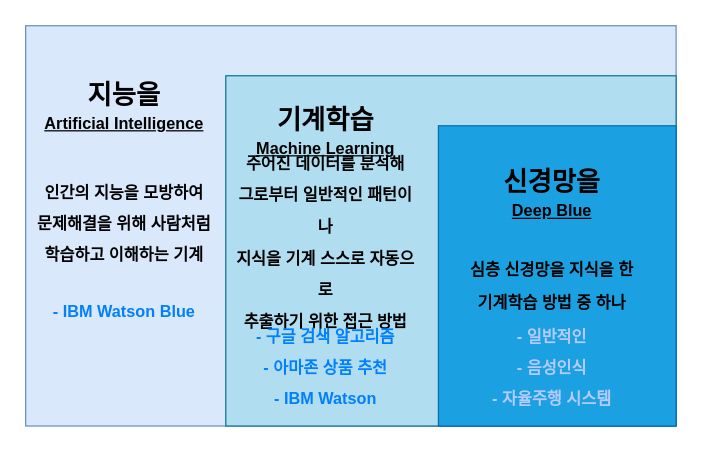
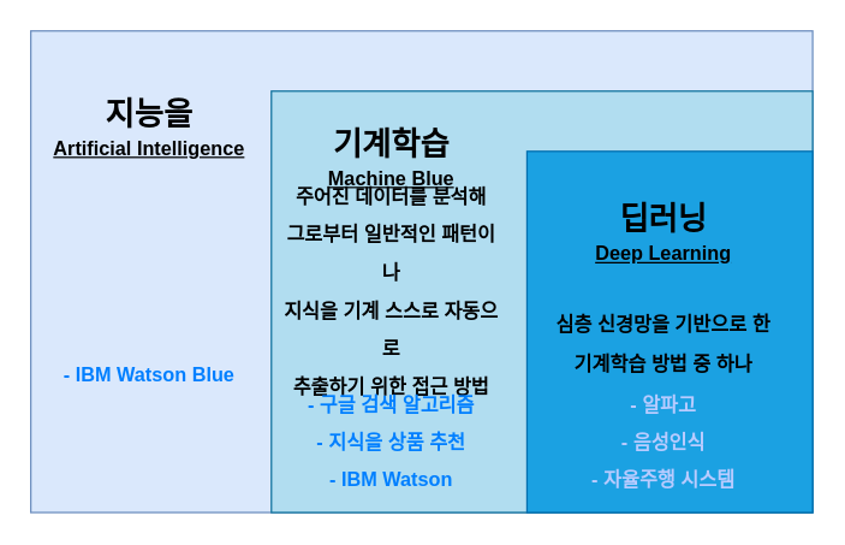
- <mxCell id="8" value="&lt;span style=&quot;font-size: 13px;&quot;&gt;&lt;b&gt;&lt;u&gt;Machine Learning&lt;/u&gt;&lt;/b&gt;&lt;/span&gt;" style="text;strokeColor=none;align=center;fillColor=none;html=1;verticalAlign=middle;whiteSpace=wrap;rounded=0;fontSize=21;" vertex="1" parent="1"><mxGeometry x="185" y="100" width="150" height="30" as="geometry" /></mxCell>
+ <mxCell id="8" value="&lt;span style=&quot;font-size: 13px;&quot;&gt;&lt;b&gt;&lt;u&gt;Machine Blue&lt;/u&gt;&lt;/b&gt;&lt;/span&gt;" style="text;strokeColor=none;align=center;fillColor=none;html=1;verticalAlign=middle;whiteSpace=wrap;rounded=0;fontSize=21;" vertex="1" parent="1"><mxGeometry x="185" y="100" width="150" height="30" as="geometry" /></mxCell>
- <mxCell id="9" value="&lt;b&gt;신경망을&lt;/b&gt;" style="text;strokeColor=none;align=center;fillColor=none;html=1;verticalAlign=middle;whiteSpace=wrap;rounded=0;fontSize=21;" vertex="1" parent="1"><mxGeometry x="391" y="130" width="100" height="30" as="geometry" /></mxCell>
+ <mxCell id="9" value="&lt;b&gt;딥러닝&lt;/b&gt;" style="text;strokeColor=none;align=center;fillColor=none;html=1;verticalAlign=middle;whiteSpace=wrap;rounded=0;fontSize=21;" vertex="1" parent="1"><mxGeometry x="391" y="130" width="100" height="30" as="geometry" /></mxCell>
- <mxCell id="10" value="&lt;span style=&quot;font-size: 13px;&quot;&gt;&lt;b&gt;&lt;u&gt;Deep Blue&lt;/u&gt;&lt;/b&gt;&lt;/span&gt;" style="text;strokeColor=none;align=center;fillColor=none;html=1;verticalAlign=middle;whiteSpace=wrap;rounded=0;fontSize=21;" vertex="1" parent="1"><mxGeometry x="366" y="150" width="150" height="30" as="geometry" /></mxCell>
+ <mxCell id="10" value="&lt;span style=&quot;font-size: 13px;&quot;&gt;&lt;b&gt;&lt;u&gt;Deep Learning&lt;/u&gt;&lt;/b&gt;&lt;/span&gt;" style="text;strokeColor=none;align=center;fillColor=none;html=1;verticalAlign=middle;whiteSpace=wrap;rounded=0;fontSize=21;" vertex="1" parent="1"><mxGeometry x="366" y="150" width="150" height="30" as="geometry" /></mxCell>
- <mxCell id="12" value="&lt;span style=&quot;font-size: 13px;&quot;&gt;&lt;b&gt;인간의 지능을 모방하여&lt;/b&gt;&lt;/span&gt;&lt;div&gt;&lt;span style=&quot;font-size: 13px;&quot;&gt;&lt;b&gt;문제해결을 위해 사람처럼&lt;/b&gt;&lt;/span&gt;&lt;/div&gt;&lt;div&gt;&lt;span style=&quot;font-size: 13px;&quot;&gt;&lt;b&gt;학습하고 이해하는 기계&lt;/b&gt;&lt;/span&gt;&lt;/div&gt;" style="text;strokeColor=none;align=center;fillColor=none;html=1;verticalAlign=middle;whiteSpace=wrap;rounded=0;fontSize=21;" vertex="1" parent="1"><mxGeometry x="24" y="135" width="150" height="80" as="geometry" /></mxCell>
- <mxCell id="14" value="&lt;span style=&quot;font-size: 13px;&quot;&gt;&lt;b&gt;심층 신경망을 지식을 한&lt;/b&gt;&lt;/span&gt;&lt;div&gt;&lt;span style=&quot;font-size: 13px;&quot;&gt;&lt;b&gt;기계학습 방법 중 하나&lt;/b&gt;&lt;/span&gt;&lt;/div&gt;" style="text;strokeColor=none;align=center;fillColor=none;html=1;verticalAlign=middle;whiteSpace=wrap;rounded=0;fontSize=21;" vertex="1" parent="1"><mxGeometry x="366" y="190" width="150" height="70" as="geometry" /></mxCell>
+ <mxCell id="14" value="&lt;span style=&quot;font-size: 13px;&quot;&gt;&lt;b&gt;심층 신경망을 기반으로 한&lt;/b&gt;&lt;/span&gt;&lt;div&gt;&lt;span style=&quot;font-size: 13px;&quot;&gt;&lt;b&gt;기계학습 방법 중 하나&lt;/b&gt;&lt;/span&gt;&lt;/div&gt;" style="text;strokeColor=none;align=center;fillColor=none;html=1;verticalAlign=middle;whiteSpace=wrap;rounded=0;fontSize=21;" vertex="1" parent="1"><mxGeometry x="366" y="190" width="150" height="70" as="geometry" /></mxCell>
- <mxCell id="15" value="&lt;b&gt;&lt;font color=&quot;#007fff&quot; style=&quot;font-size: 13px;&quot;&gt;- 구글 검색 알고리즘&lt;/font&gt;&lt;/b&gt;&lt;div&gt;&lt;b&gt;&lt;font color=&quot;#007fff&quot; style=&quot;font-size: 13px;&quot;&gt;- 아마존 상품 추천&lt;/font&gt;&lt;/b&gt;&lt;/div&gt;&lt;div&gt;&lt;b&gt;&lt;font color=&quot;#007fff&quot; style=&quot;font-size: 13px;&quot;&gt;- IBM Watson&lt;/font&gt;&lt;/b&gt;&lt;/div&gt;" style="text;strokeColor=none;align=center;fillColor=none;html=1;verticalAlign=middle;whiteSpace=wrap;rounded=0;fontSize=21;" vertex="1" parent="1"><mxGeometry x="185" y="250" width="150" height="80" as="geometry" /></mxCell>
+ <mxCell id="15" value="&lt;b&gt;&lt;font color=&quot;#007fff&quot; style=&quot;font-size: 13px;&quot;&gt;- 구글 검색 알고리즘&lt;/font&gt;&lt;/b&gt;&lt;div&gt;&lt;b&gt;&lt;font color=&quot;#007fff&quot; style=&quot;font-size: 13px;&quot;&gt;- 지식을 상품 추천&lt;/font&gt;&lt;/b&gt;&lt;/div&gt;&lt;div&gt;&lt;b&gt;&lt;font color=&quot;#007fff&quot; style=&quot;font-size: 13px;&quot;&gt;- IBM Watson&lt;/font&gt;&lt;/b&gt;&lt;/div&gt;" style="text;strokeColor=none;align=center;fillColor=none;html=1;verticalAlign=middle;whiteSpace=wrap;rounded=0;fontSize=21;" vertex="1" parent="1"><mxGeometry x="185" y="250" width="150" height="80" as="geometry" /></mxCell>
- <mxCell id="16" value="&lt;font color=&quot;#b8cbff&quot;&gt;&lt;span style=&quot;font-size: 13px;&quot;&gt;&lt;b&gt;- 일반적인&lt;/b&gt;&lt;/span&gt;&lt;/font&gt;&lt;div&gt;&lt;font color=&quot;#b8cbff&quot;&gt;&lt;span style=&quot;font-size: 13px;&quot;&gt;&lt;b&gt;- 음성인식&lt;/b&gt;&lt;/span&gt;&lt;/font&gt;&lt;/div&gt;&lt;div style=&quot;text-align: left;&quot;&gt;&lt;font color=&quot;#b8cbff&quot;&gt;&lt;span style=&quot;font-size: 13px;&quot;&gt;&lt;b&gt;- 자율주행 시스템&lt;/b&gt;&lt;/span&gt;&lt;/font&gt;&lt;/div&gt;" style="text;strokeColor=none;align=center;fillColor=none;html=1;verticalAlign=middle;whiteSpace=wrap;rounded=0;fontSize=21;" vertex="1" parent="1"><mxGeometry x="366" y="250" width="150" height="80" as="geometry" /></mxCell>
+ <mxCell id="16" value="&lt;font color=&quot;#b8cbff&quot;&gt;&lt;span style=&quot;font-size: 13px;&quot;&gt;&lt;b&gt;- 알파고&lt;/b&gt;&lt;/span&gt;&lt;/font&gt;&lt;div&gt;&lt;font color=&quot;#b8cbff&quot;&gt;&lt;span style=&quot;font-size: 13px;&quot;&gt;&lt;b&gt;- 음성인식&lt;/b&gt;&lt;/span&gt;&lt;/font&gt;&lt;/div&gt;&lt;div style=&quot;text-align: left;&quot;&gt;&lt;font color=&quot;#b8cbff&quot;&gt;&lt;span style=&quot;font-size: 13px;&quot;&gt;&lt;b&gt;- 자율주행 시스템&lt;/b&gt;&lt;/span&gt;&lt;/font&gt;&lt;/div&gt;" style="text;strokeColor=none;align=center;fillColor=none;html=1;verticalAlign=middle;whiteSpace=wrap;rounded=0;fontSize=21;" vertex="1" parent="1"><mxGeometry x="366" y="250" width="150" height="80" as="geometry" /></mxCell>
